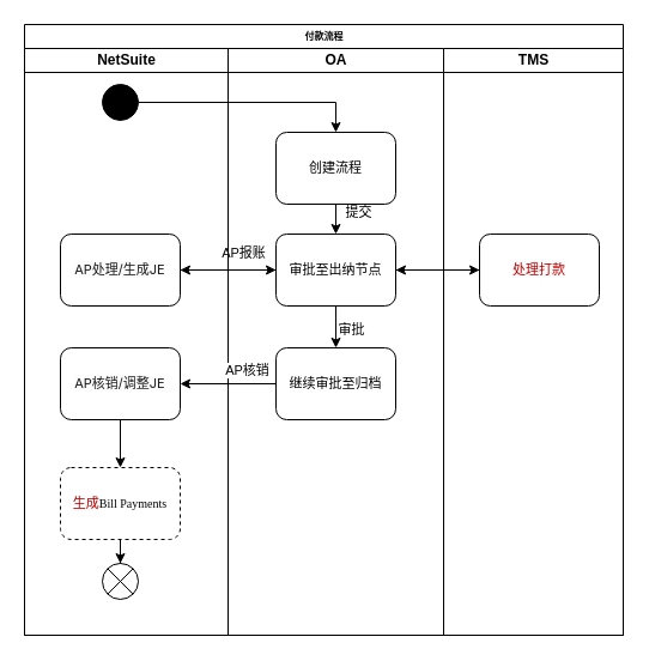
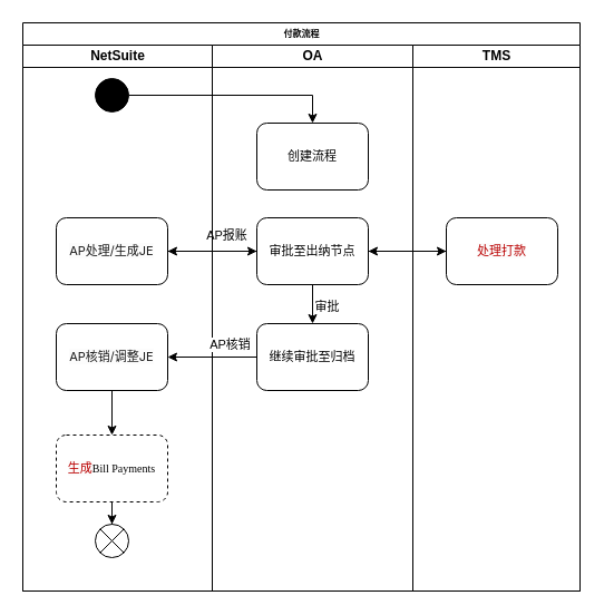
- <mxCell id="12" value="" style="edgeStyle=orthogonalEdgeStyle;rounded=0;orthogonalLoop=1;jettySize=auto;html=1;" parent="11" source="14" target="17" edge="1"><mxGeometry relative="1" as="geometry" /></mxCell>
- <mxCell id="13" value="提交" style="edgeLabel;html=1;align=center;verticalAlign=middle;resizable=0;points=[];" parent="12" vertex="1" connectable="0"><mxGeometry x="0.24" y="1" relative="1" as="geometry"><mxPoint x="19" as="offset" /></mxGeometry></mxCell>
